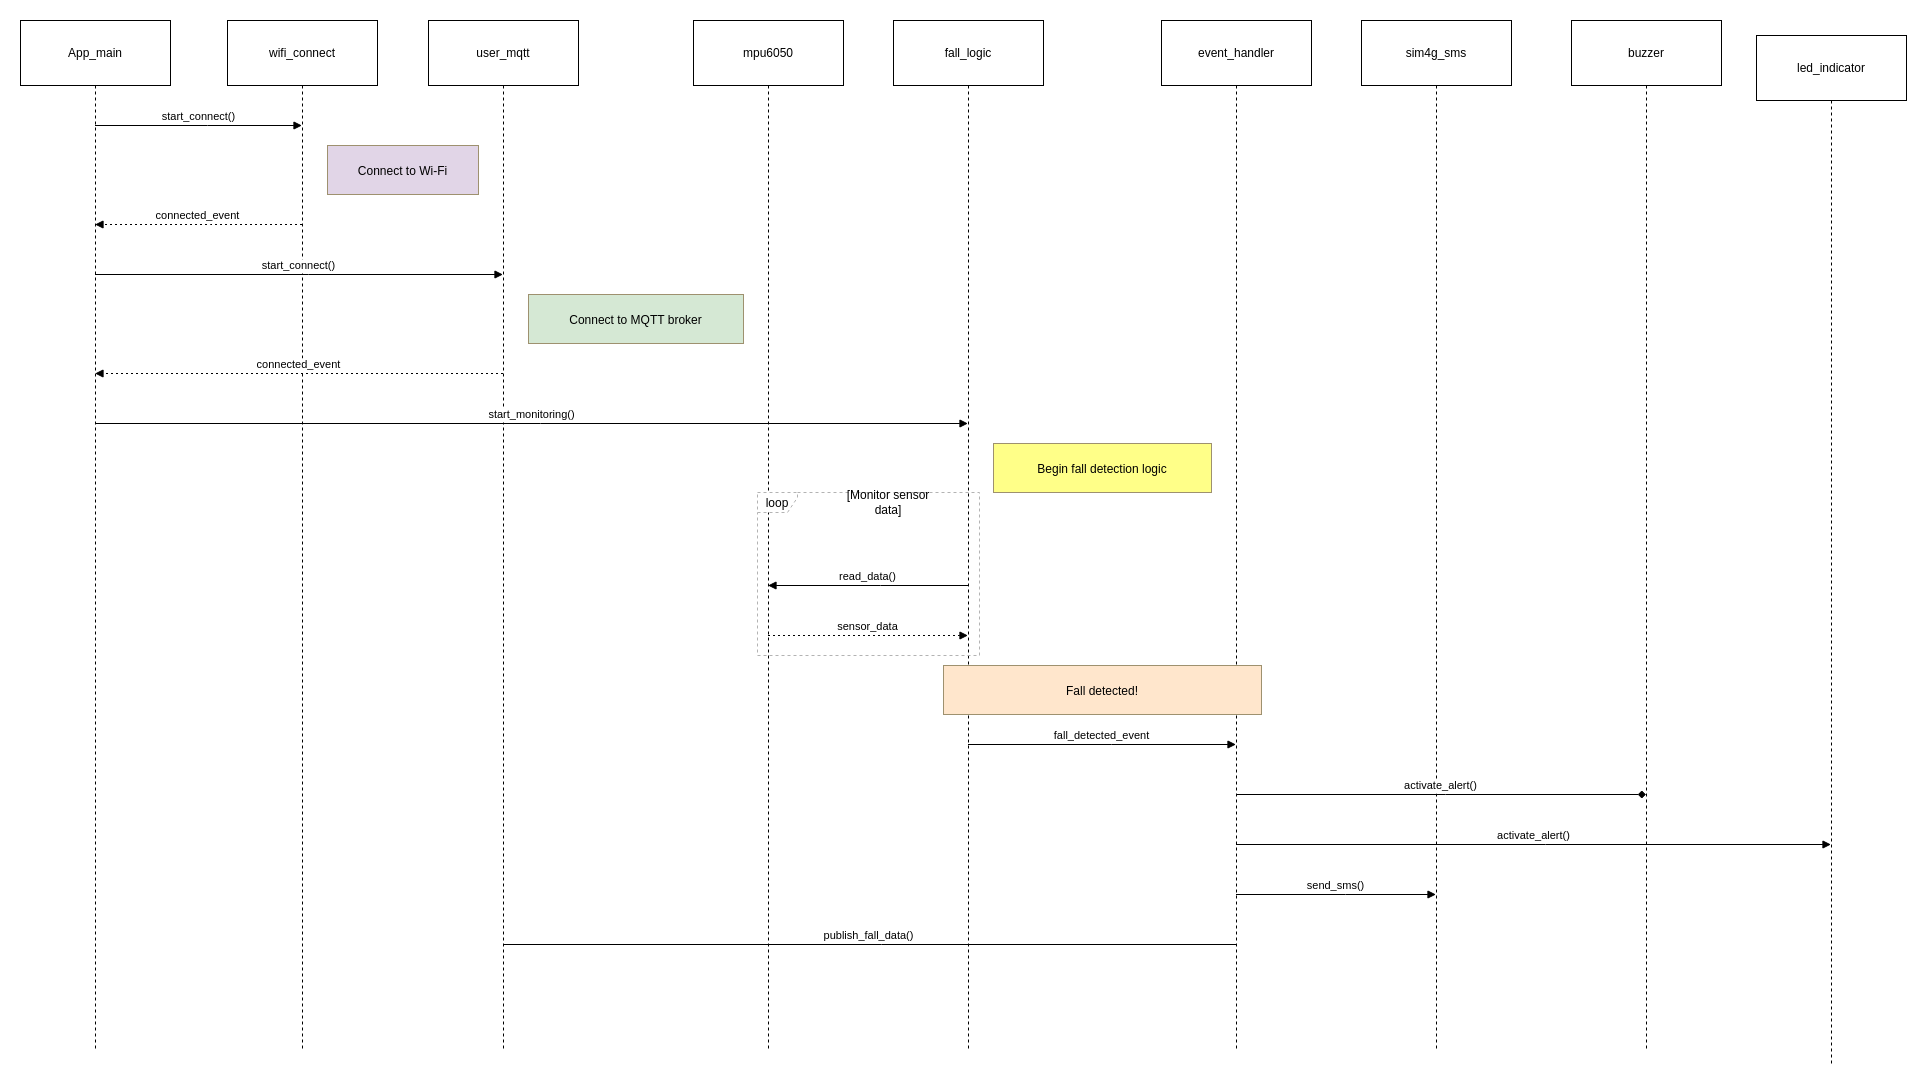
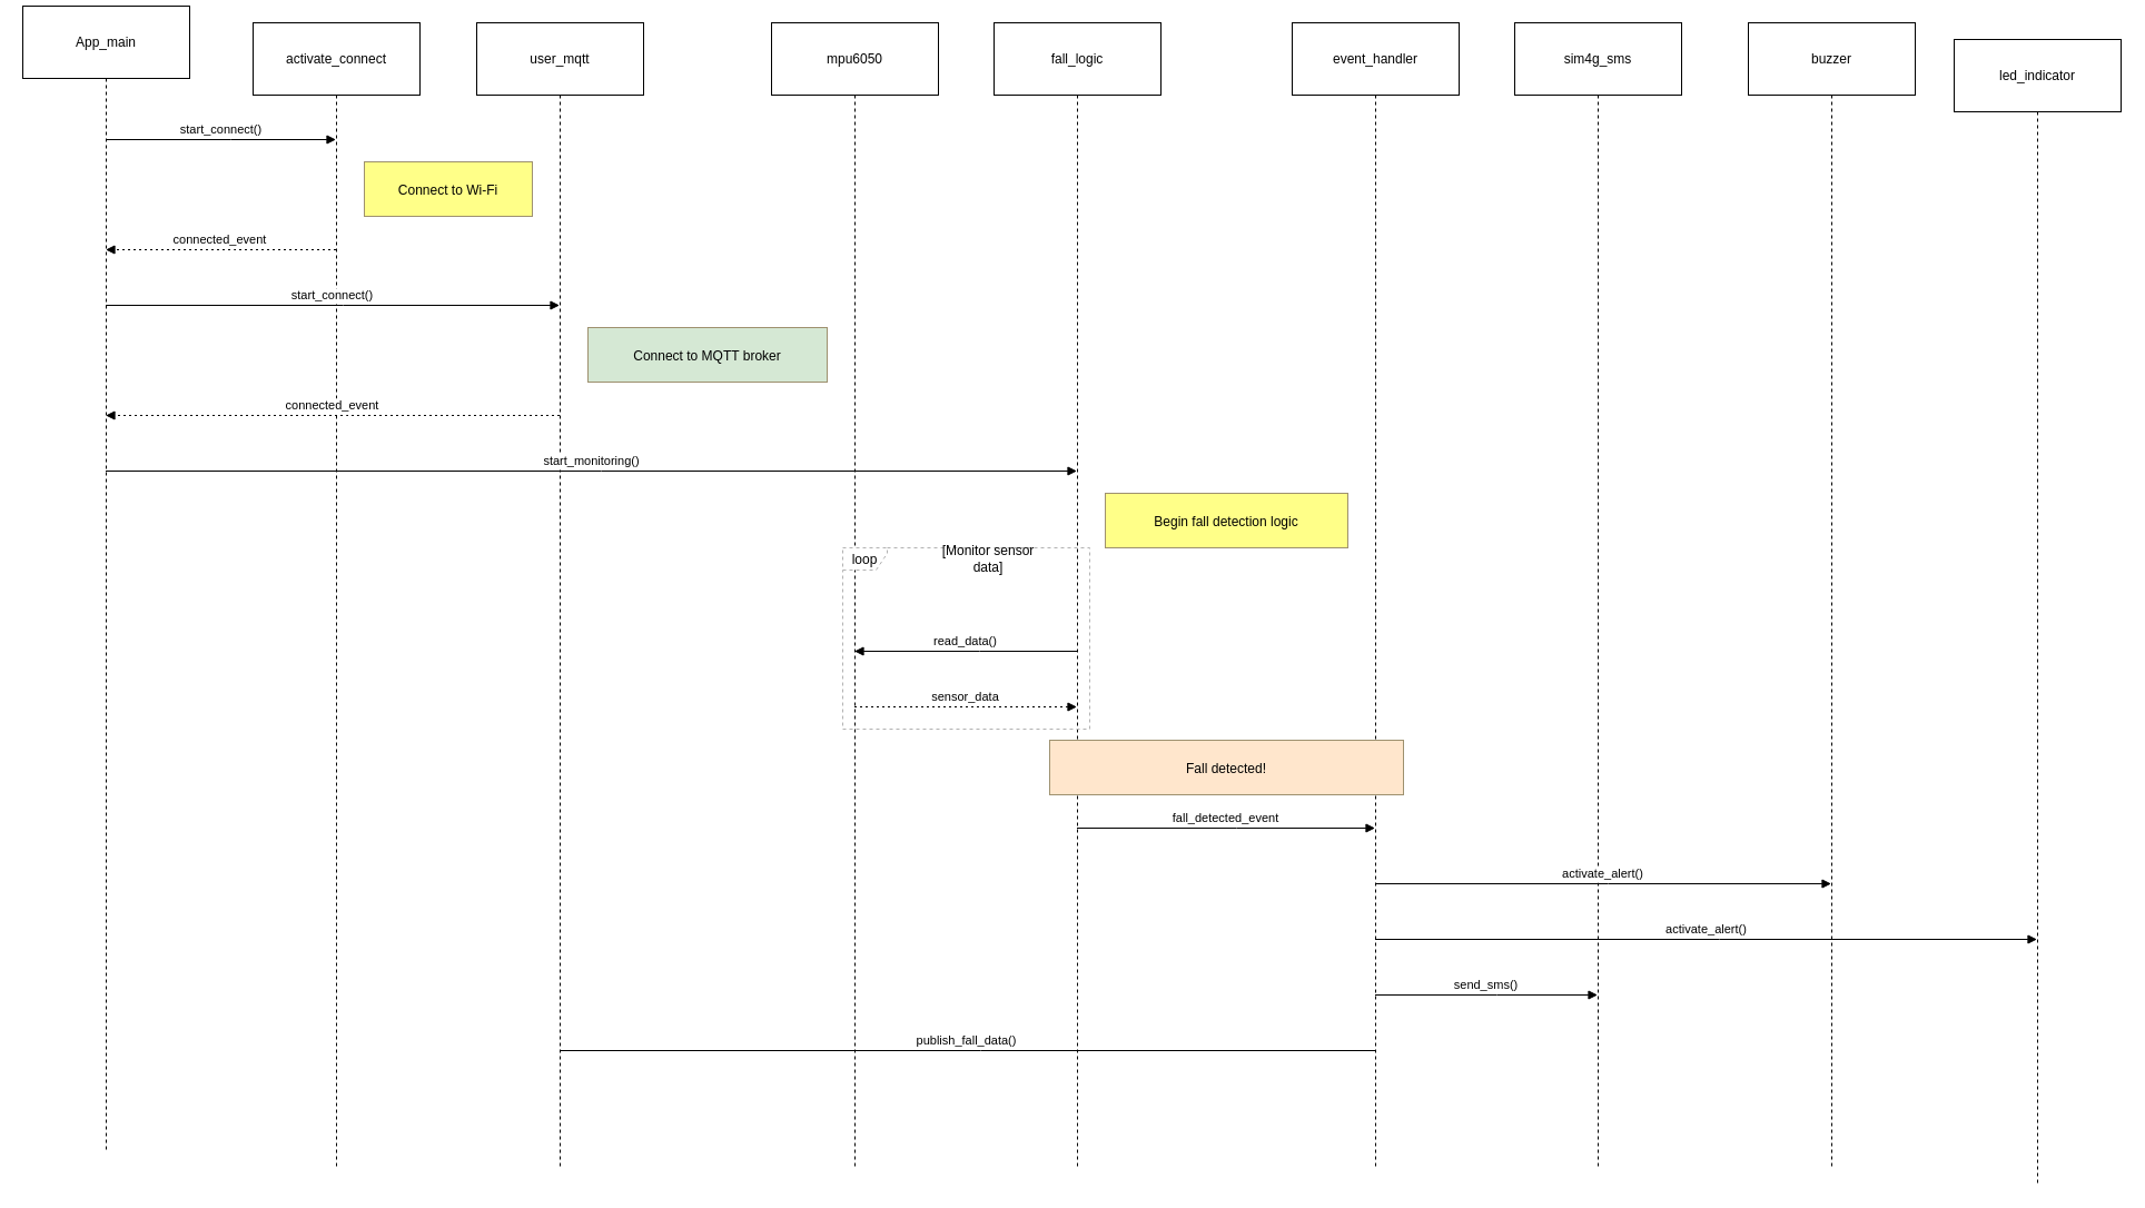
- <mxCell id="3" value="wifi_connect" style="shape=umlLifeline;perimeter=lifelinePerimeter;whiteSpace=wrap;container=1;dropTarget=0;collapsible=0;recursiveResize=0;outlineConnect=0;portConstraint=eastwest;newEdgeStyle={&quot;edgeStyle&quot;:&quot;elbowEdgeStyle&quot;,&quot;elbow&quot;:&quot;vertical&quot;,&quot;curved&quot;:0,&quot;rounded&quot;:0};size=65;" vertex="1" parent="1"><mxGeometry x="227" y="20" width="150" height="1029" as="geometry" /></mxCell>
+ <mxCell id="3" value="activate_connect" style="shape=umlLifeline;perimeter=lifelinePerimeter;whiteSpace=wrap;container=1;dropTarget=0;collapsible=0;recursiveResize=0;outlineConnect=0;portConstraint=eastwest;newEdgeStyle={&quot;edgeStyle&quot;:&quot;elbowEdgeStyle&quot;,&quot;elbow&quot;:&quot;vertical&quot;,&quot;curved&quot;:0,&quot;rounded&quot;:0};size=65;" vertex="1" parent="1"><mxGeometry x="227" y="20" width="150" height="1029" as="geometry" /></mxCell>
- <mxCell id="25" value="Connect to Wi-Fi" style="fillColor=#e1d5e7;strokeColor=#9E916F;" vertex="1" parent="1"><mxGeometry x="327" y="145" width="151" height="49" as="geometry" /></mxCell>
+ <mxCell id="25" value="Connect to Wi-Fi" style="fillColor=#ffff88;strokeColor=#9E916F;" vertex="1" parent="1"><mxGeometry x="327" y="145" width="151" height="49" as="geometry" /></mxCell>
- <mxCell id="2" value="App_main" style="shape=umlLifeline;perimeter=lifelinePerimeter;whiteSpace=wrap;container=1;dropTarget=0;collapsible=0;recursiveResize=0;outlineConnect=0;portConstraint=eastwest;newEdgeStyle={&quot;edgeStyle&quot;:&quot;elbowEdgeStyle&quot;,&quot;elbow&quot;:&quot;vertical&quot;,&quot;curved&quot;:0,&quot;rounded&quot;:0};size=65;" vertex="1" parent="1"><mxGeometry x="20" y="20" width="150" height="1029" as="geometry" /></mxCell>
+ <mxCell id="2" value="App_main" style="shape=umlLifeline;perimeter=lifelinePerimeter;whiteSpace=wrap;container=1;dropTarget=0;collapsible=0;recursiveResize=0;outlineConnect=0;portConstraint=eastwest;newEdgeStyle={&quot;edgeStyle&quot;:&quot;elbowEdgeStyle&quot;,&quot;elbow&quot;:&quot;vertical&quot;,&quot;curved&quot;:0,&quot;rounded&quot;:0};size=65;" vertex="1" parent="1"><mxGeometry x="20" y="5" width="150" height="1029" as="geometry" /></mxCell>
- <mxCell id="21" value="activate_alert()" style="verticalAlign=bottom;edgeStyle=elbowEdgeStyle;elbow=vertical;curved=0;rounded=0;endArrow=diamond;" edge="1" parent="1" source="7" target="9"><mxGeometry relative="1" as="geometry"><Array as="points"><mxPoint x="1445" y="794" /></Array></mxGeometry></mxCell>
+ <mxCell id="21" value="activate_alert()" style="verticalAlign=bottom;edgeStyle=elbowEdgeStyle;elbow=vertical;curved=0;rounded=0;endArrow=block;" edge="1" parent="1" source="7" target="9"><mxGeometry relative="1" as="geometry"><Array as="points"><mxPoint x="1445" y="794" /></Array></mxGeometry></mxCell>
